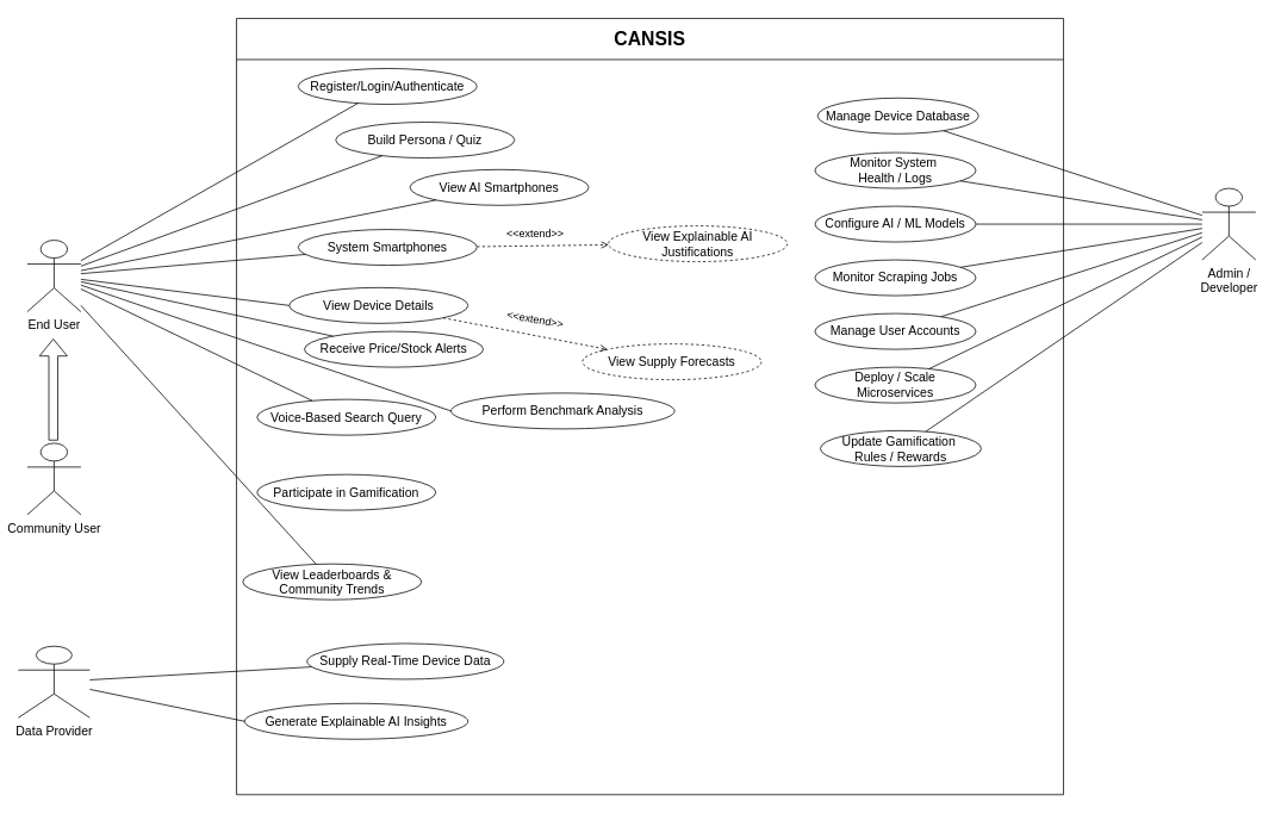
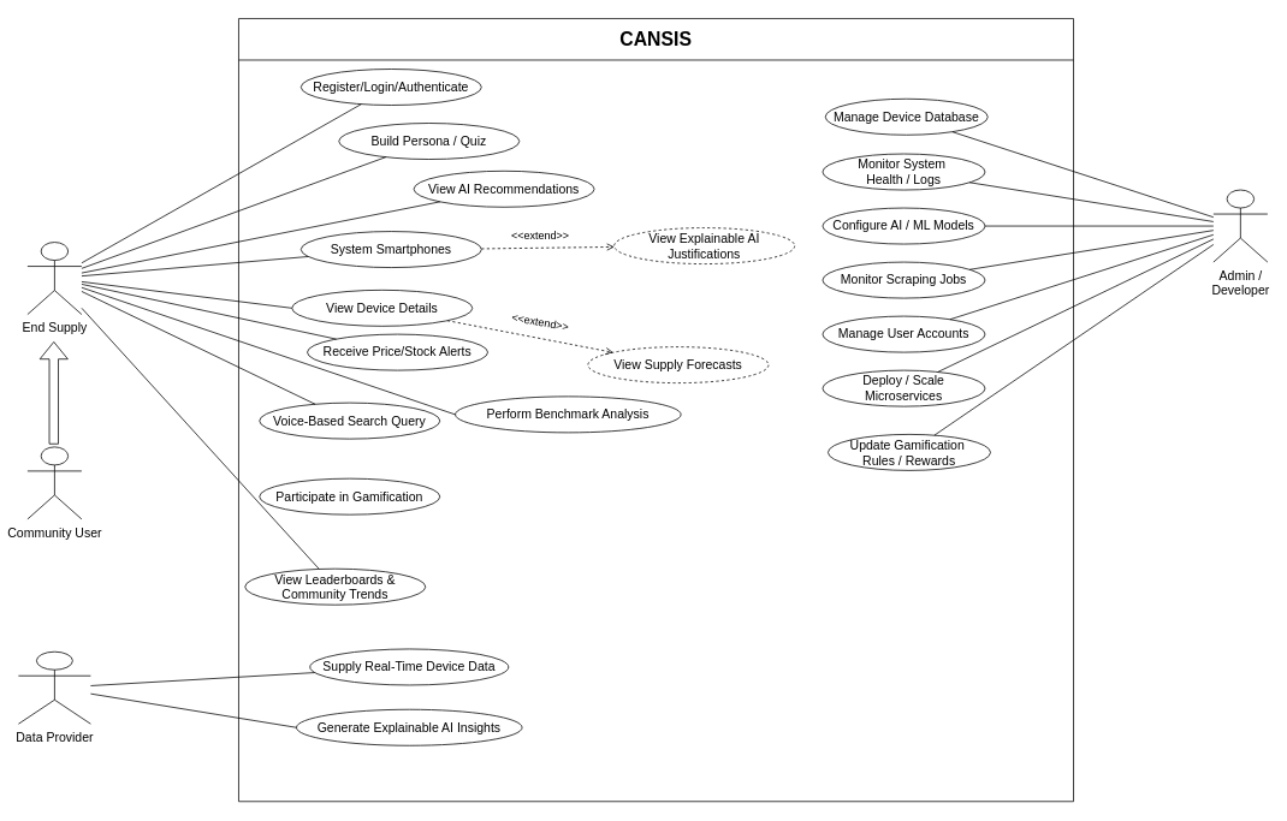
- <mxCell id="17" value="View AI Smartphones" style="ellipse;whiteSpace=wrap;html=1;aspect=fixed;fontSize=14;labelBackgroundColor=none;" parent="2" vertex="1"><mxGeometry x="194" y="169" width="200" height="40" as="geometry" /></mxCell>
+ <mxCell id="17" value="View AI Recommendations" style="ellipse;whiteSpace=wrap;html=1;aspect=fixed;fontSize=14;labelBackgroundColor=none;" parent="2" vertex="1"><mxGeometry x="194" y="169" width="200" height="40" as="geometry" /></mxCell>
- <mxCell id="31" value="End User" style="shape=umlActor;verticalLabelPosition=bottom;verticalAlign=top;html=1;fontSize=14;labelBackgroundColor=none;" parent="1" vertex="1"><mxGeometry x="30" y="268" width="60" height="80" as="geometry" /></mxCell>
+ <mxCell id="31" value="End Supply" style="shape=umlActor;verticalLabelPosition=bottom;verticalAlign=top;html=1;fontSize=14;labelBackgroundColor=none;" parent="1" vertex="1"><mxGeometry x="30" y="268" width="60" height="80" as="geometry" /></mxCell>
- <mxCell id="27" value="Generate Explainable AI Insights  " style="ellipse;whiteSpace=wrap;html=1;aspect=fixed;fontSize=14;labelBackgroundColor=none;" parent="2" vertex="1"><mxGeometry x="9" y="766" width="250" height="40" as="geometry" /></mxCell>
+ <mxCell id="27" value="Generate Explainable AI Insights  " style="ellipse;whiteSpace=wrap;html=1;aspect=fixed;fontSize=14;labelBackgroundColor=none;" parent="2" vertex="1"><mxGeometry x="64" y="766" width="250" height="40" as="geometry" /></mxCell>
